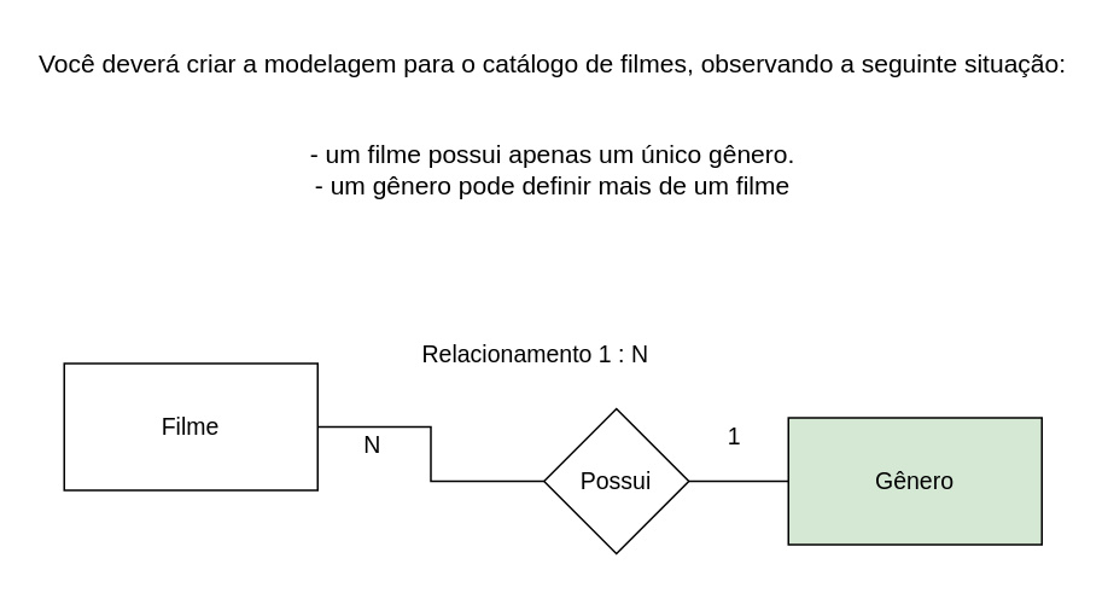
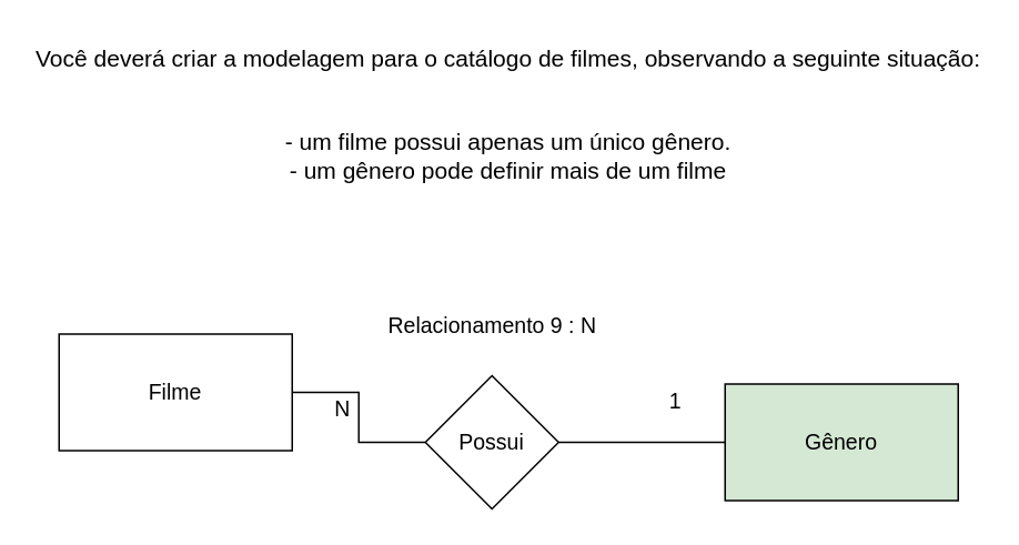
- <mxCell id="10" value="&lt;font style=&quot;font-size: 13px;&quot;&gt;Relacionamento 1 : N&lt;/font&gt;" style="text;html=1;align=center;verticalAlign=middle;resizable=0;points=[];autosize=1;strokeColor=none;fillColor=none;" parent="1" vertex="1"><mxGeometry x="220" y="180" width="150" height="30" as="geometry" /></mxCell>
+ <mxCell id="10" value="&lt;font style=&quot;font-size: 13px;&quot;&gt;Relacionamento 9 : N&lt;/font&gt;" style="text;html=1;align=center;verticalAlign=middle;resizable=0;points=[];autosize=1;strokeColor=none;fillColor=none;" parent="1" vertex="1"><mxGeometry x="220" y="180" width="150" height="30" as="geometry" /></mxCell>
- <mxCell id="7" value="&lt;font style=&quot;font-size: 13px;&quot;&gt;Possui&lt;/font&gt;" style="rhombus;whiteSpace=wrap;html=1;" parent="1" vertex="1"><mxGeometry x="300" y="225" width="80" height="80" as="geometry" /></mxCell>
+ <mxCell id="7" value="&lt;font style=&quot;font-size: 13px;&quot;&gt;Possui&lt;/font&gt;" style="rhombus;whiteSpace=wrap;html=1;" parent="1" vertex="1"><mxGeometry x="255" y="225" width="80" height="80" as="geometry" /></mxCell>
